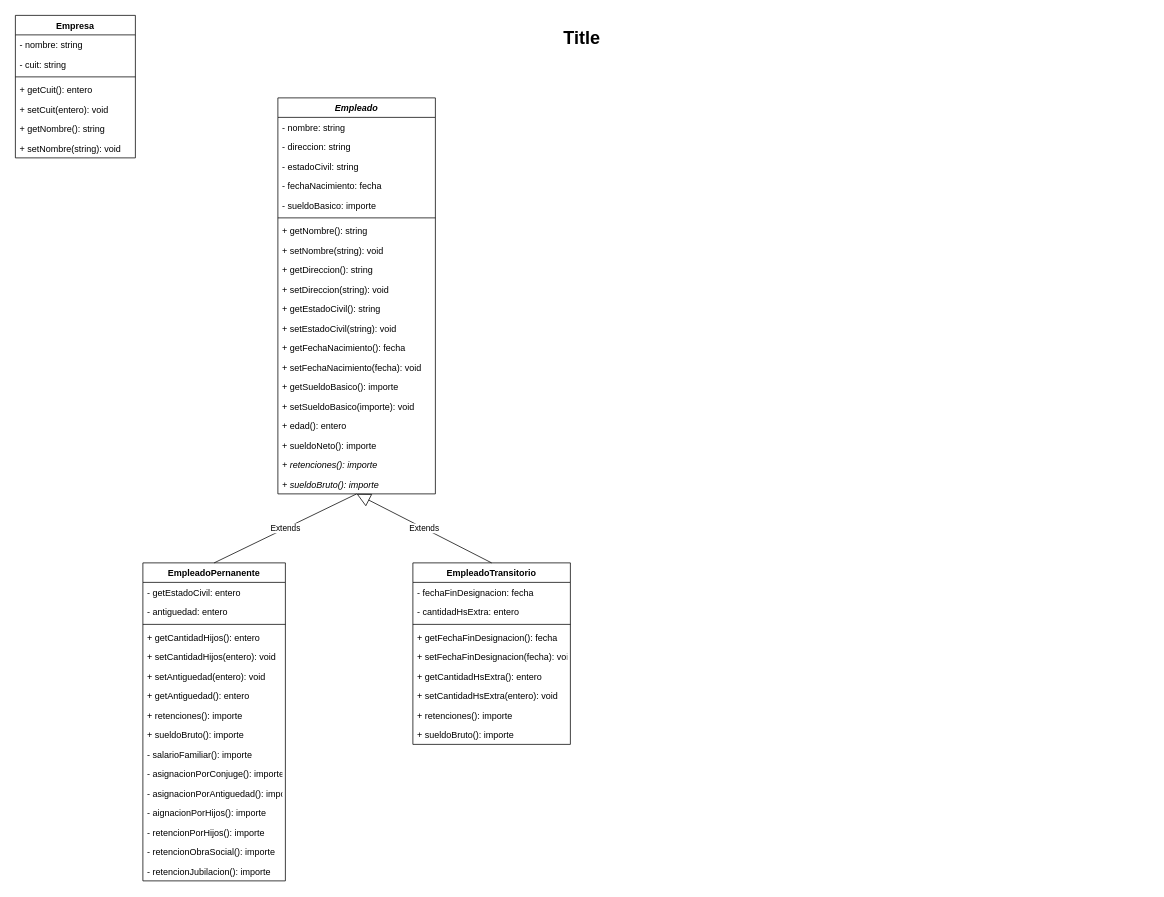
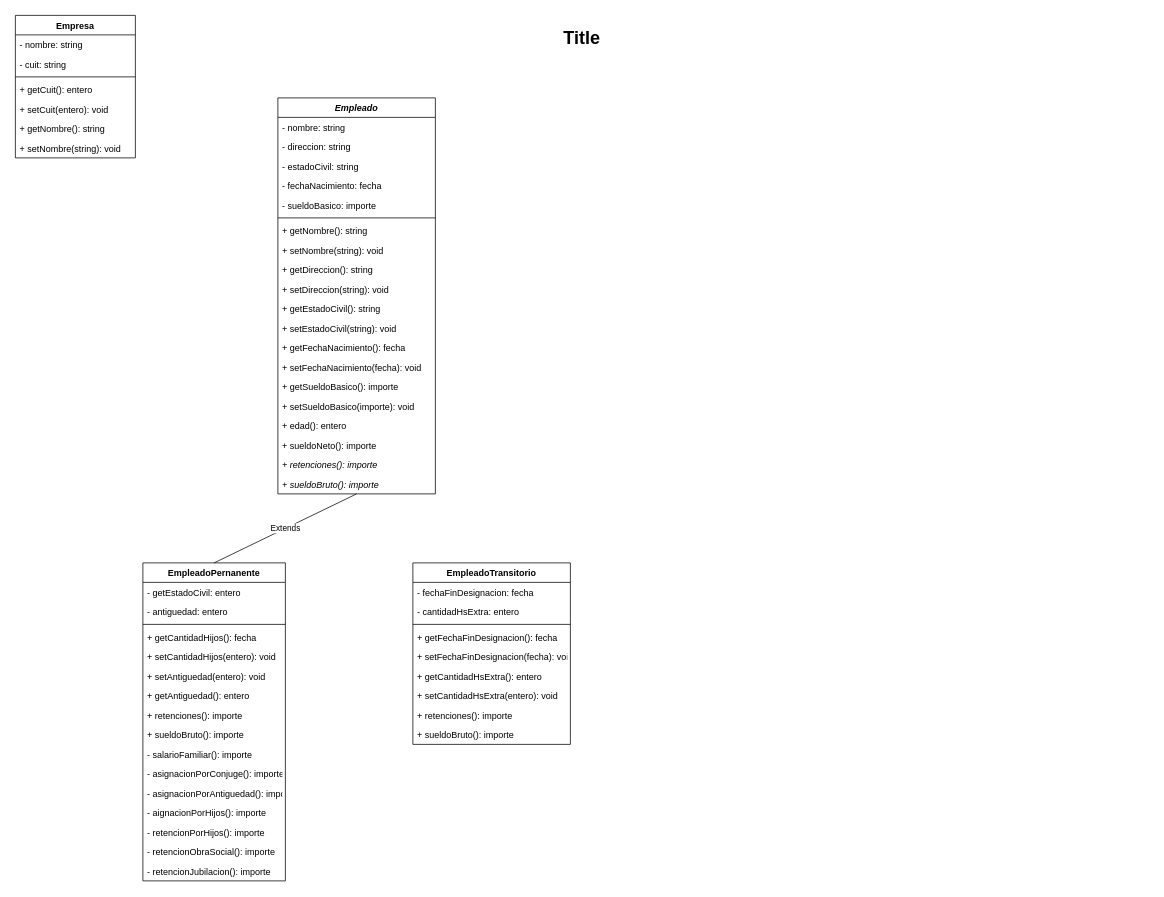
- <mxCell id="60" value="Extends" style="endArrow=block;endSize=16;endFill=0;html=1;exitX=0.5;exitY=0;exitDx=0;exitDy=0;entryX=0.5;entryY=1;entryDx=0;entryDy=0;" parent="1" source="11" target="21" edge="1"><mxGeometry width="160" relative="1" as="geometry"><mxPoint x="160" y="370" as="sourcePoint" /><mxPoint x="360" y="310" as="targetPoint" /></mxGeometry></mxCell>
- <mxCell id="46" value="+ getCantidadHijos(): entero" style="text;strokeColor=none;fillColor=none;align=left;verticalAlign=top;spacingLeft=4;spacingRight=4;overflow=hidden;rotatable=0;points=[[0,0.5],[1,0.5]];portConstraint=eastwest;" parent="42" vertex="1"><mxGeometry y="86" width="190" height="26" as="geometry" /></mxCell>
+ <mxCell id="46" value="+ getCantidadHijos(): fecha" style="text;strokeColor=none;fillColor=none;align=left;verticalAlign=top;spacingLeft=4;spacingRight=4;overflow=hidden;rotatable=0;points=[[0,0.5],[1,0.5]];portConstraint=eastwest;" parent="42" vertex="1"><mxGeometry y="86" width="190" height="26" as="geometry" /></mxCell>
